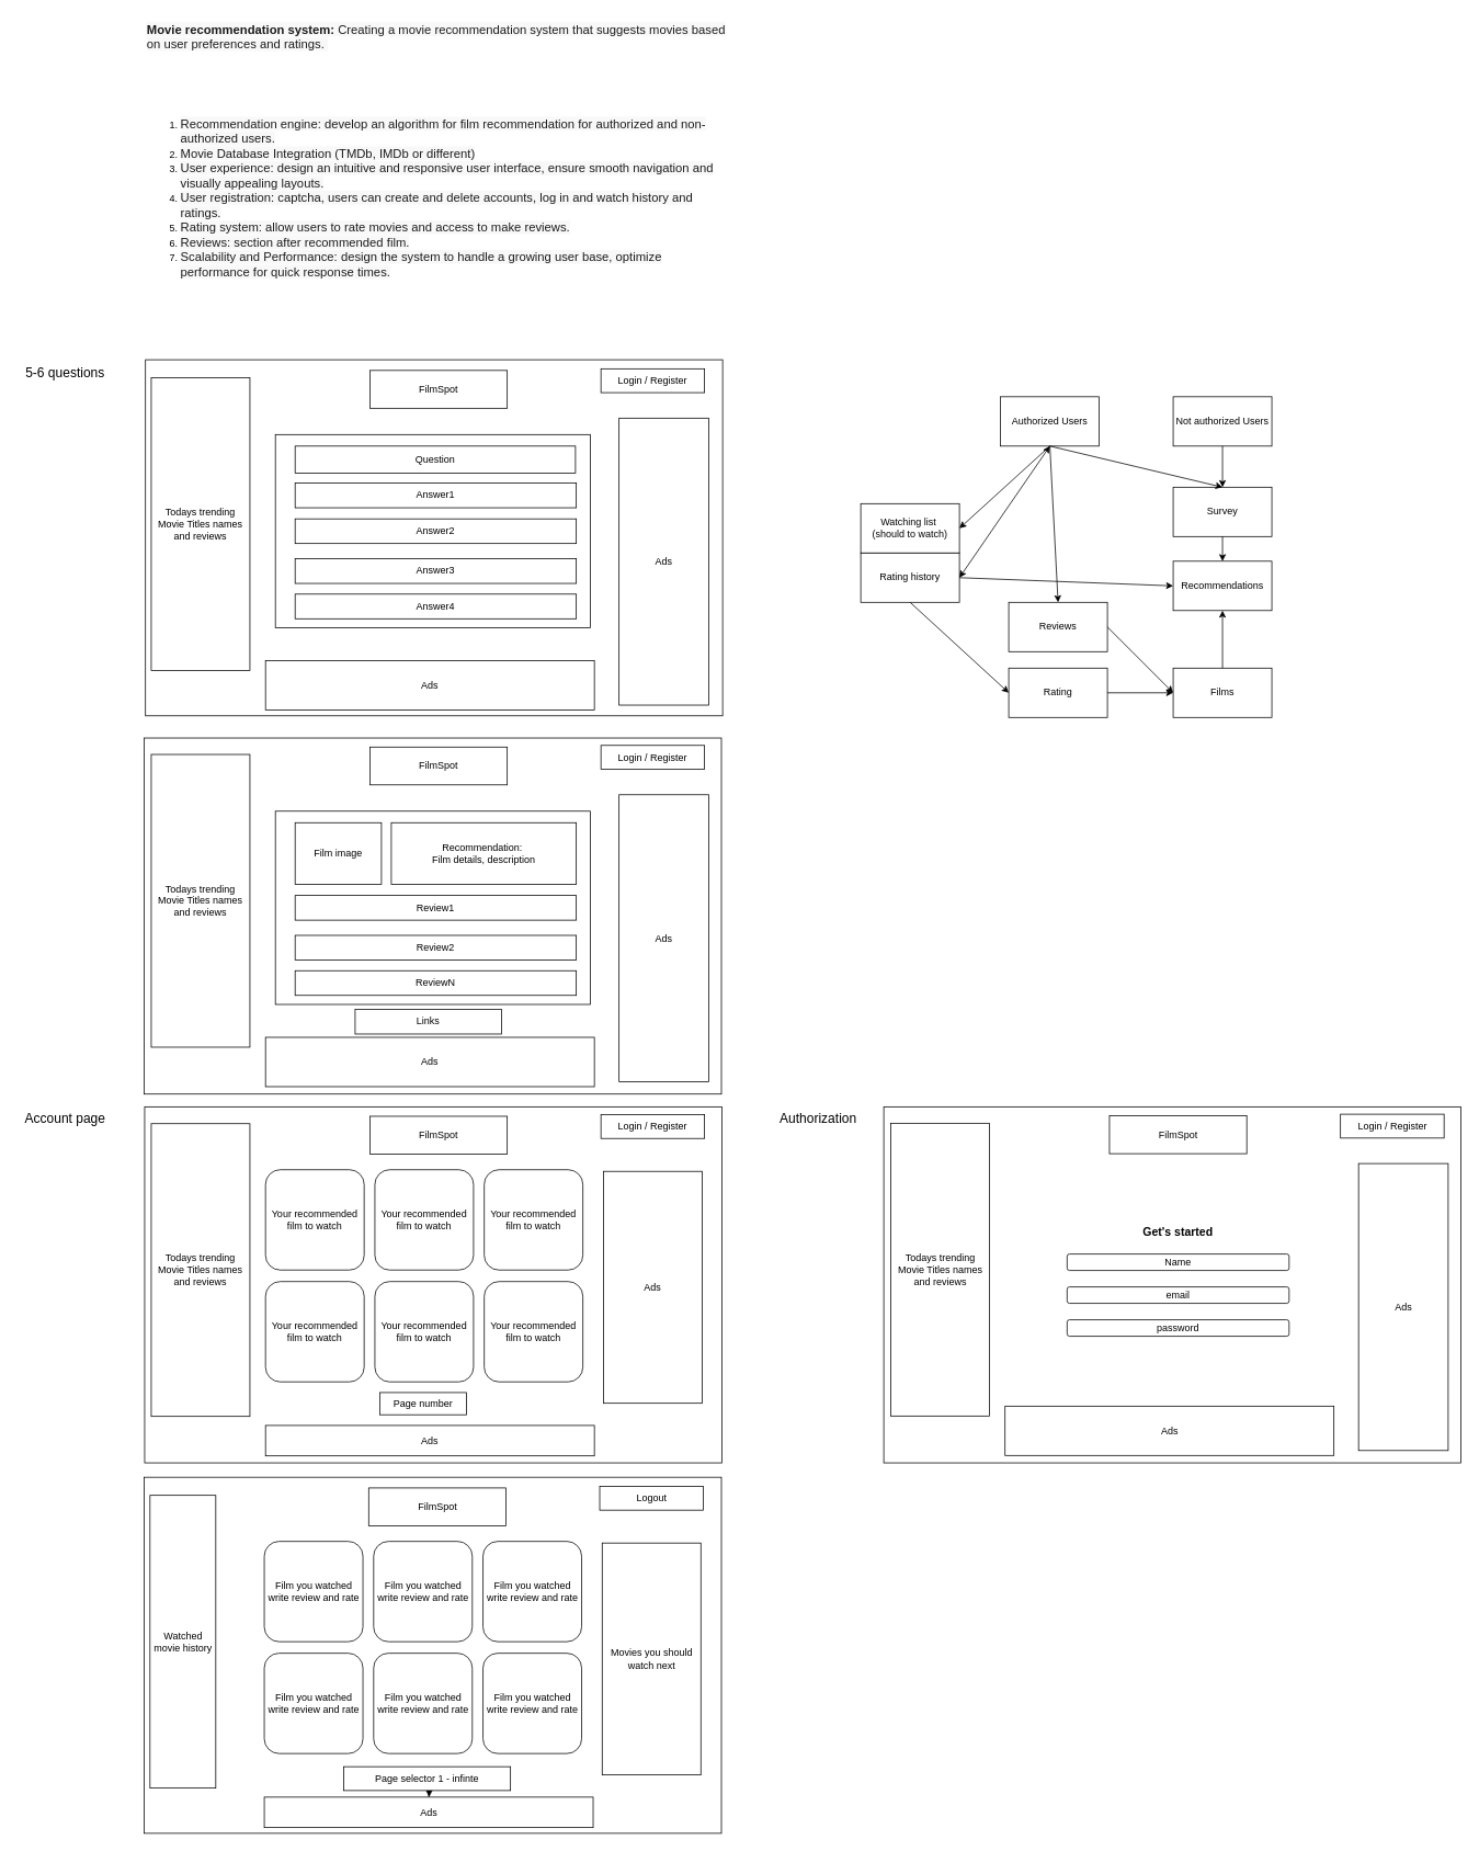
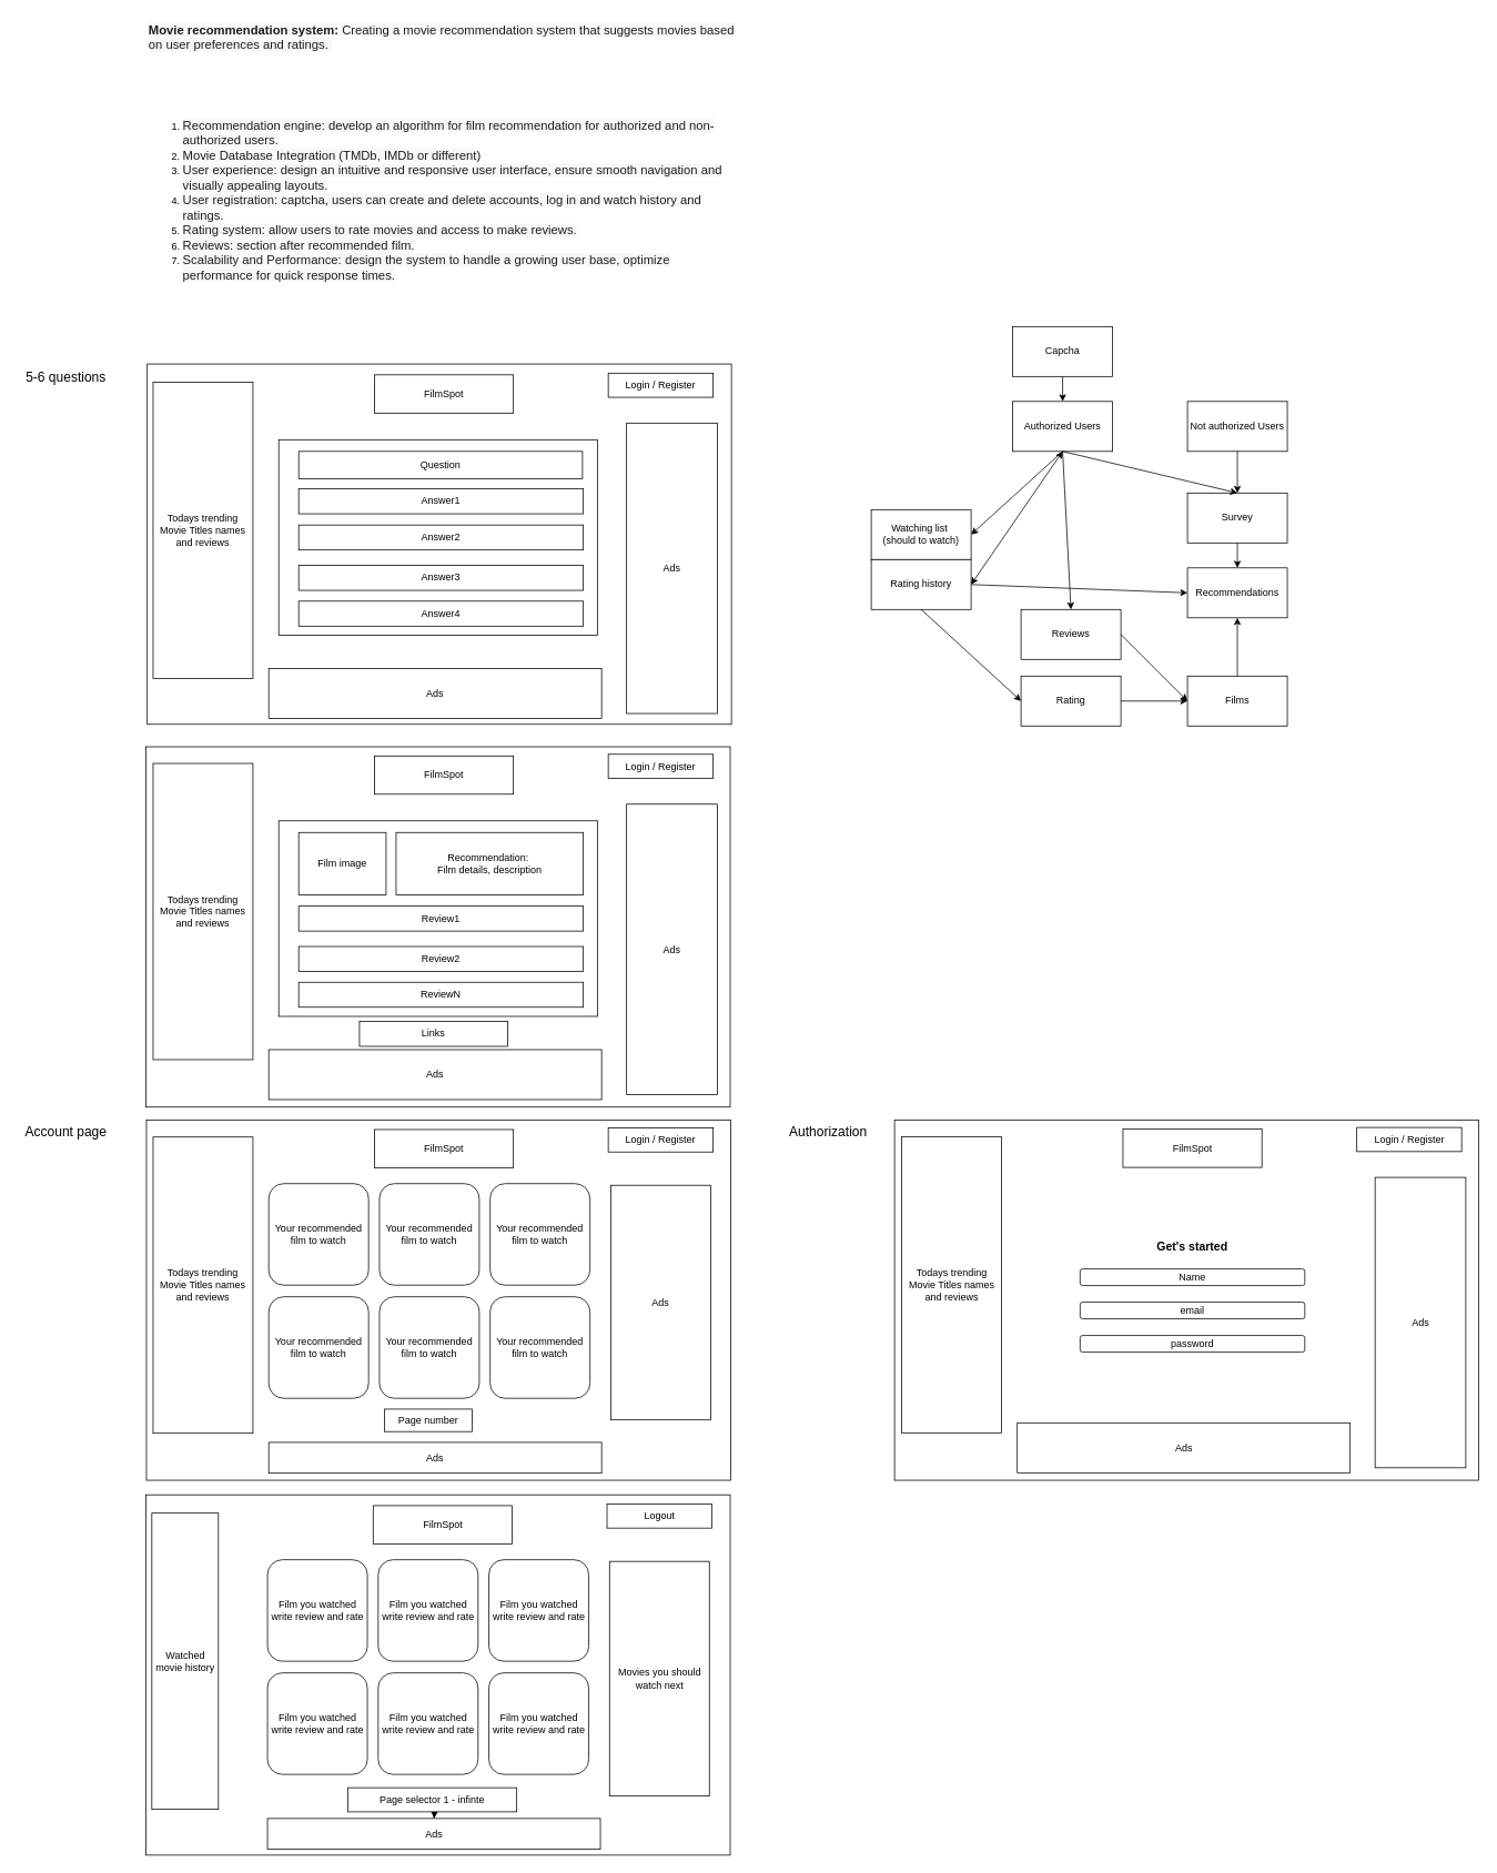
+ <mxCell id="18" value="Capcha" style="rounded=0;whiteSpace=wrap;html=1;" vertex="1" parent="1"><mxGeometry x="1216" y="392" width="120" height="60" as="geometry" /></mxCell>
+ <mxCell id="19" value="" style="endArrow=classic;html=1;rounded=0;exitX=0.5;exitY=1;exitDx=0;exitDy=0;entryX=0.5;entryY=0;entryDx=0;entryDy=0;" edge="1" parent="1" source="18" target="4"><mxGeometry width="50" height="50" relative="1" as="geometry"><mxPoint x="1366" y="692" as="sourcePoint" /><mxPoint x="1416" y="642" as="targetPoint" /></mxGeometry></mxCell>
